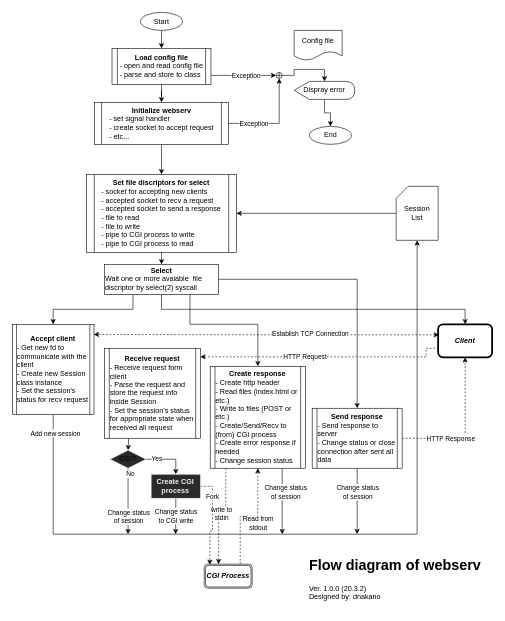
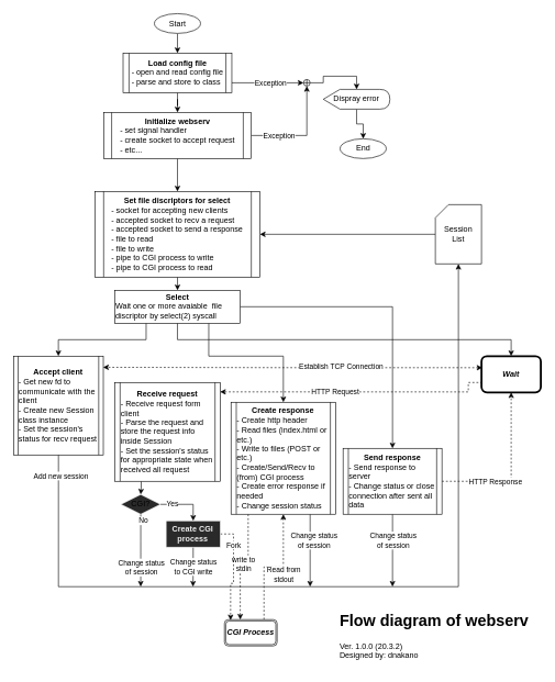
- <mxCell id="11" value="Config file" style="shape=document;whiteSpace=wrap;html=1;boundedLbl=1;" parent="1" vertex="1"><mxGeometry x="490" y="50" width="80" height="50" as="geometry" /></mxCell>
- <mxCell id="42" value="Client" style="rounded=1;whiteSpace=wrap;html=1;fontStyle=3;strokeWidth=3;" parent="1" vertex="1"><mxGeometry x="730" y="540" width="90" height="55" as="geometry" /></mxCell>
+ <mxCell id="42" value="Wait" style="rounded=1;whiteSpace=wrap;html=1;fontStyle=3;strokeWidth=3;" parent="1" vertex="1"><mxGeometry x="730" y="540" width="90" height="55" as="geometry" /></mxCell>
